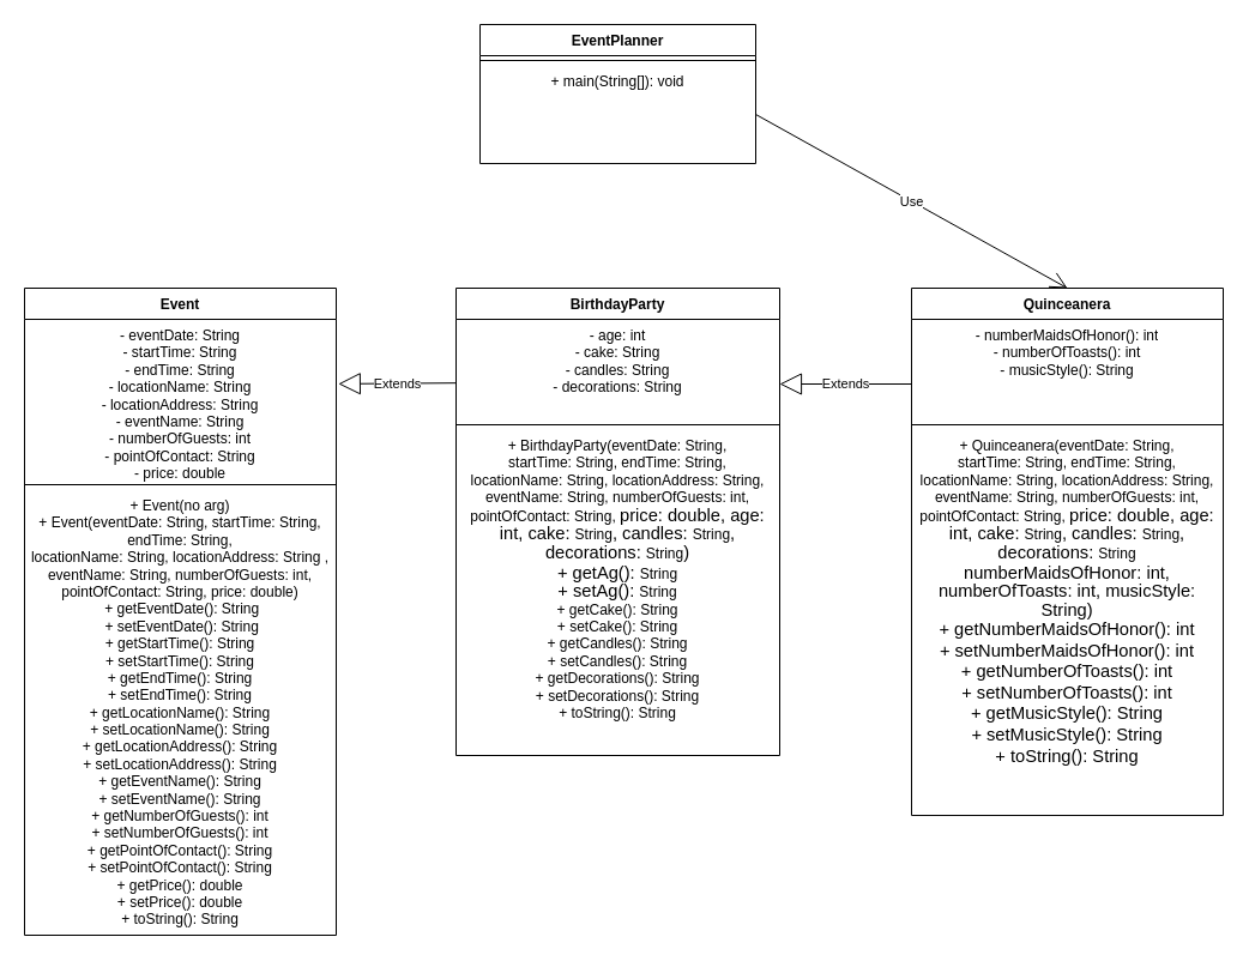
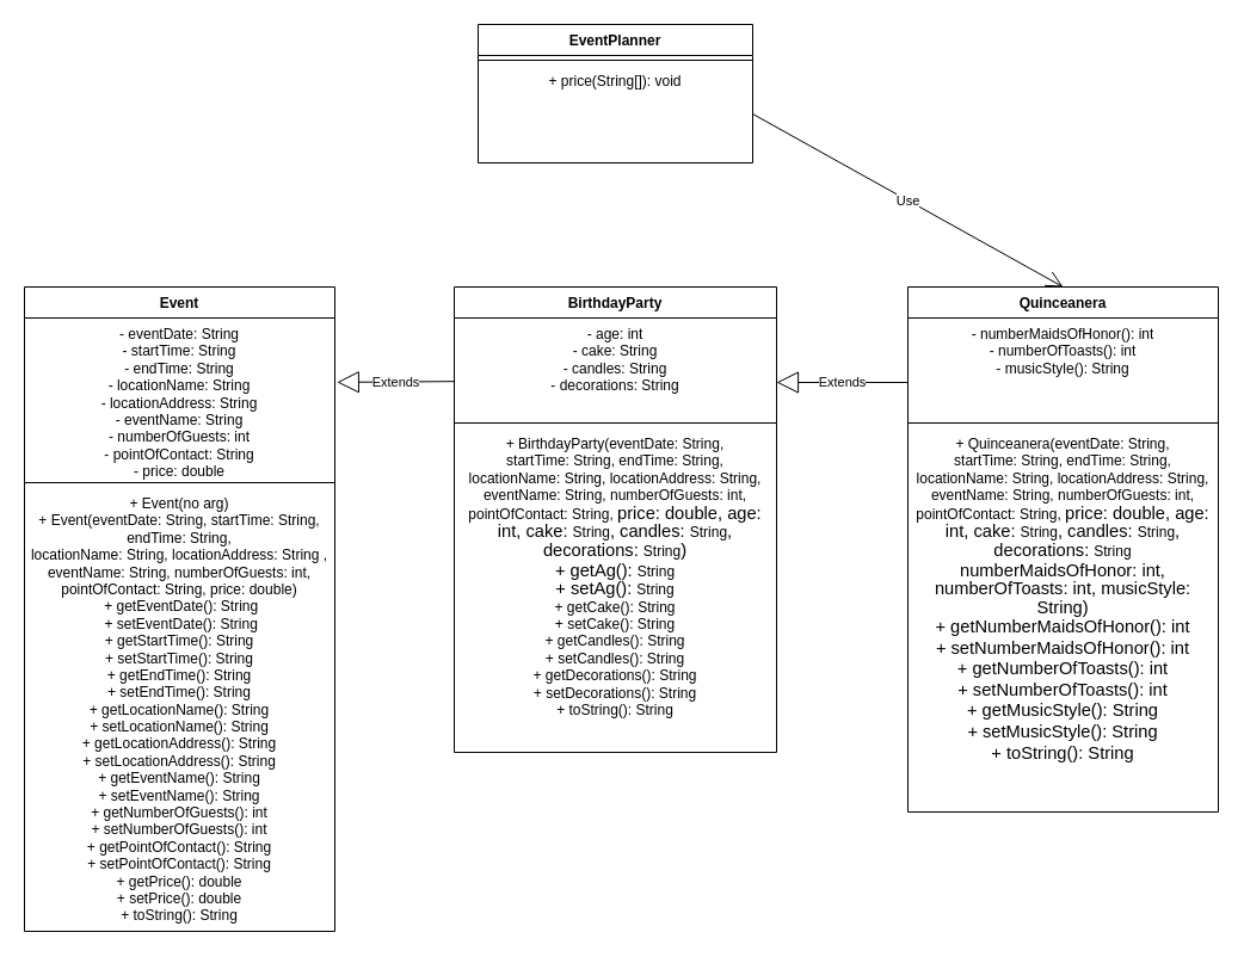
- <mxCell id="16" value="+ main(String[]): void" style="text;strokeColor=none;fillColor=none;align=center;verticalAlign=top;spacingLeft=4;spacingRight=4;overflow=hidden;rotatable=0;points=[[0,0.5],[1,0.5]];portConstraint=eastwest;whiteSpace=wrap;html=1;" parent="14" vertex="1"><mxGeometry y="34" width="230" height="82" as="geometry" /></mxCell>
+ <mxCell id="16" value="+ price(String[]): void" style="text;strokeColor=none;fillColor=none;align=center;verticalAlign=top;spacingLeft=4;spacingRight=4;overflow=hidden;rotatable=0;points=[[0,0.5],[1,0.5]];portConstraint=eastwest;whiteSpace=wrap;html=1;" parent="14" vertex="1"><mxGeometry y="34" width="230" height="82" as="geometry" /></mxCell>
